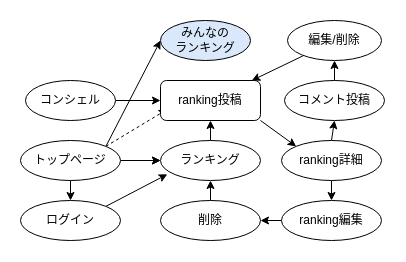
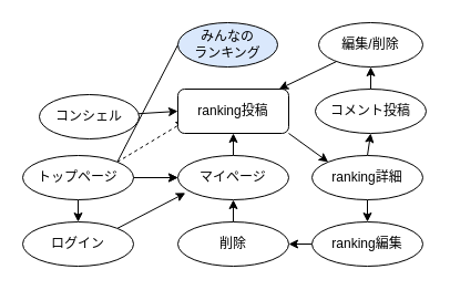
- <mxCell id="6" style="edgeStyle=none;html=1;exitX=1;exitY=0;exitDx=0;exitDy=0;entryX=0;entryY=0.5;entryDx=0;entryDy=0;" edge="1" parent="1" source="7" target="27"><mxGeometry relative="1" as="geometry"><mxPoint x="150" y="60" as="targetPoint" /></mxGeometry></mxCell>
+ <mxCell id="6" style="edgeStyle=none;html=1;exitX=1;exitY=0;exitDx=0;exitDy=0;entryX=0;entryY=0.5;entryDx=0;entryDy=0;endArrow=none;" edge="1" parent="1" source="7" target="27"><mxGeometry relative="1" as="geometry"><mxPoint x="150" y="60" as="targetPoint" /></mxGeometry></mxCell>
- <mxCell id="9" value="コンシェル" style="ellipse;whiteSpace=wrap;html=1;align=center;" parent="1" vertex="1"><mxGeometry x="25" y="80" width="90" height="40" as="geometry" /></mxCell>
+ <mxCell id="9" value="コンシェル" style="ellipse;whiteSpace=wrap;html=1;align=center;" parent="1" vertex="1"><mxGeometry x="35" y="85" width="90" height="40" as="geometry" /></mxCell>
- <mxCell id="11" value="ランキング" style="ellipse;whiteSpace=wrap;html=1;align=center;" parent="1" vertex="1"><mxGeometry x="160" y="140" width="100" height="40" as="geometry" /></mxCell>
+ <mxCell id="11" value="マイページ" style="ellipse;whiteSpace=wrap;html=1;align=center;" parent="1" vertex="1"><mxGeometry x="160" y="140" width="100" height="40" as="geometry" /></mxCell>
